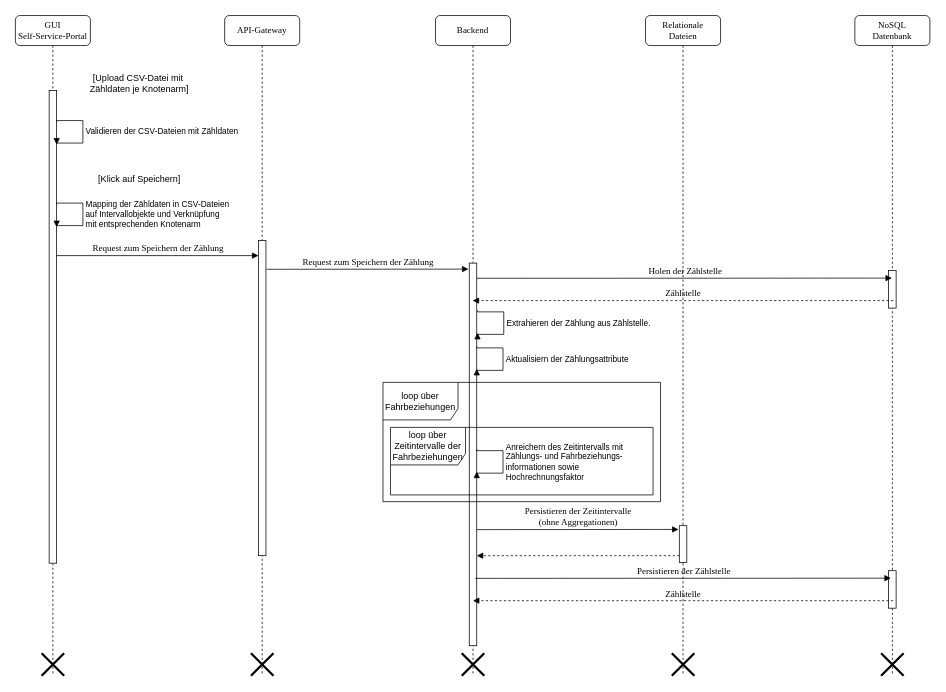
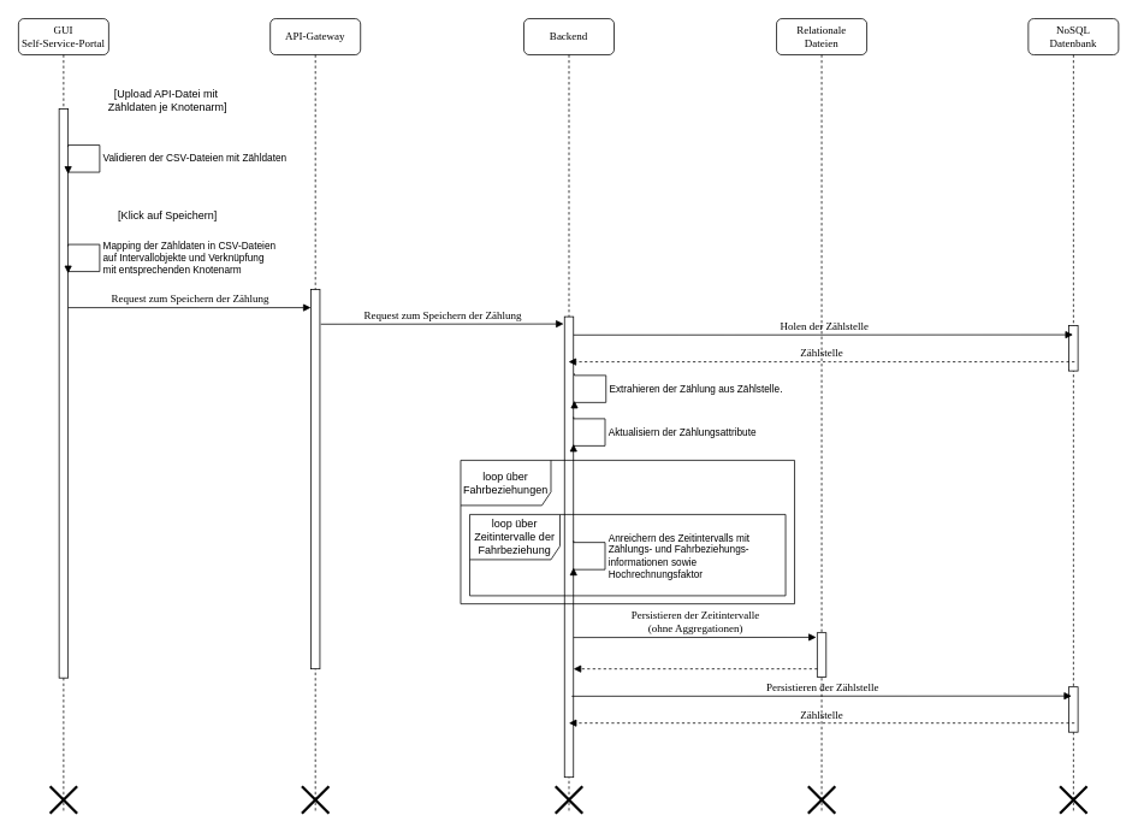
- <mxCell id="19" value="[Upload CSV-Datei mit&amp;nbsp;&lt;div&gt;Zähldaten je Knotenarm]&lt;/div&gt;" style="text;html=1;strokeColor=none;fillColor=none;align=center;verticalAlign=middle;whiteSpace=wrap;rounded=0;" parent="1" vertex="1"><mxGeometry x="90" y="96" width="191" height="30" as="geometry" /></mxCell>
+ <mxCell id="19" value="[Upload API-Datei mit&amp;nbsp;&lt;div&gt;Zähldaten je Knotenarm]&lt;/div&gt;" style="text;html=1;strokeColor=none;fillColor=none;align=center;verticalAlign=middle;whiteSpace=wrap;rounded=0;" parent="1" vertex="1"><mxGeometry x="90" y="96" width="191" height="30" as="geometry" /></mxCell>
- <mxCell id="24" value="loop über&lt;div&gt;Zeitintervalle der Fahrbeziehungen&lt;/div&gt;" style="shape=umlFrame;whiteSpace=wrap;html=1;pointerEvents=0;width=100;height=50;" vertex="1" parent="1"><mxGeometry x="520" y="569" width="350" height="90" as="geometry" /></mxCell>
+ <mxCell id="24" value="loop über&lt;div&gt;Zeitintervalle der Fahrbeziehung&lt;/div&gt;" style="shape=umlFrame;whiteSpace=wrap;html=1;pointerEvents=0;width=100;height=50;" vertex="1" parent="1"><mxGeometry x="520" y="569" width="350" height="90" as="geometry" /></mxCell>
